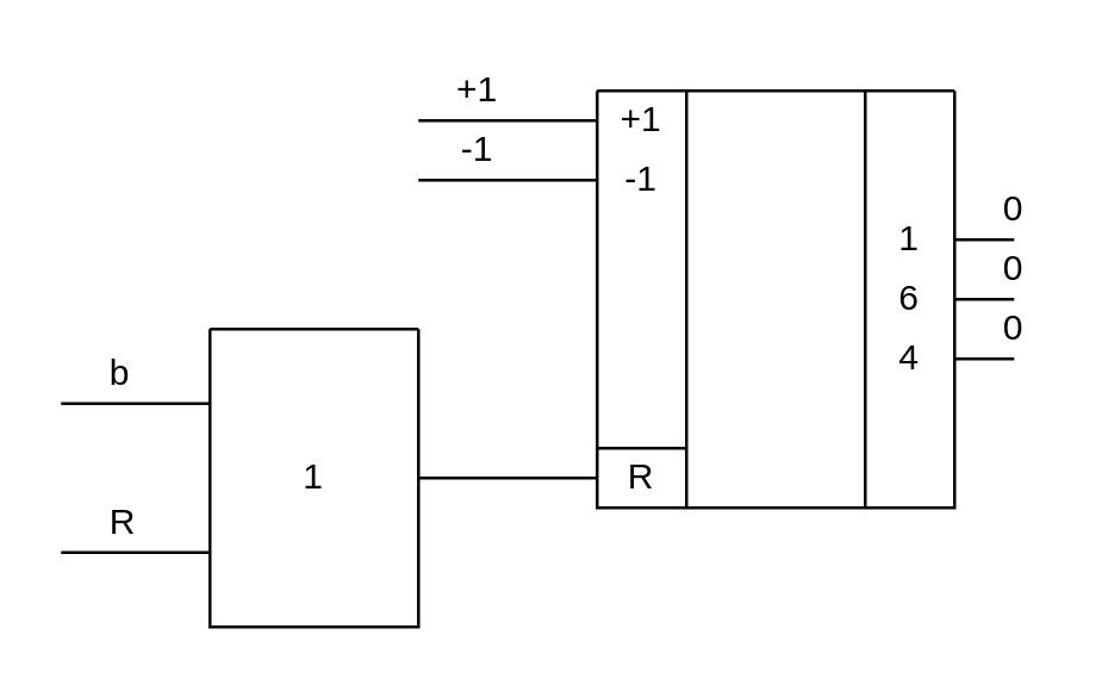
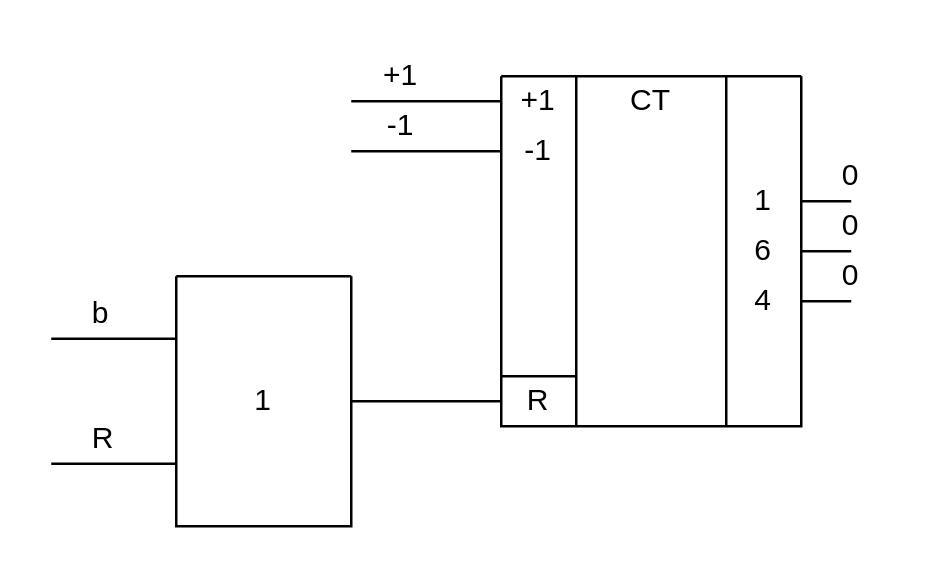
+ <mxCell id="3" value="CT" style="text;html=1;strokeColor=none;fillColor=none;align=center;verticalAlign=middle;whiteSpace=wrap;rounded=0;" parent="2" vertex="1"><mxGeometry x="40" width="40" height="20" as="geometry" /></mxCell>
